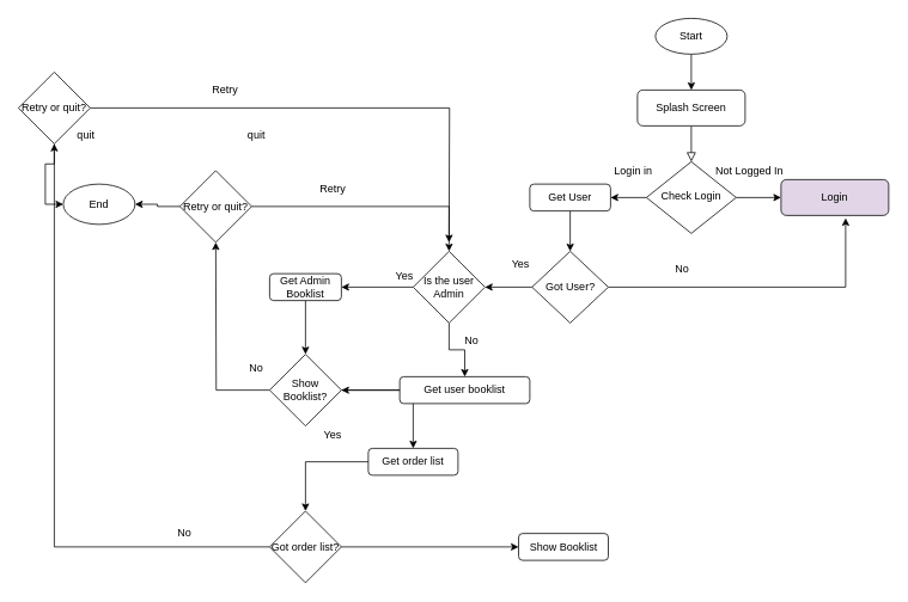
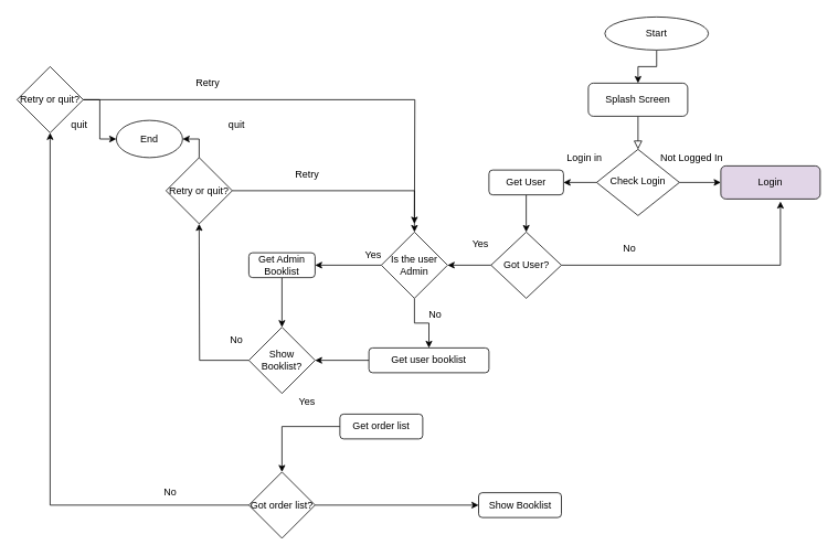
- <mxCell id="44" value="Start" style="ellipse;whiteSpace=wrap;html=1;" vertex="1" parent="1"><mxGeometry x="730" y="20" width="80" height="40" as="geometry" /></mxCell>
+ <mxCell id="44" value="Start" style="ellipse;whiteSpace=wrap;html=1;" vertex="1" parent="1"><mxGeometry x="730" y="20" width="125" height="40" as="geometry" /></mxCell>
- <mxCell id="42" value="End" style="ellipse;whiteSpace=wrap;html=1;" vertex="1" parent="1"><mxGeometry x="70" y="205" width="80" height="45" as="geometry" /></mxCell>
+ <mxCell id="42" value="End" style="ellipse;whiteSpace=wrap;html=1;" vertex="1" parent="1"><mxGeometry x="140" y="145" width="80" height="45" as="geometry" /></mxCell>
- <mxCell id="16" style="edgeStyle=orthogonalEdgeStyle;rounded=0;orthogonalLoop=1;jettySize=auto;html=1;entryX=0.5;entryY=0;entryDx=0;entryDy=0;" edge="1" parent="1" source="18" target="30"><mxGeometry relative="1" as="geometry" /></mxCell>
